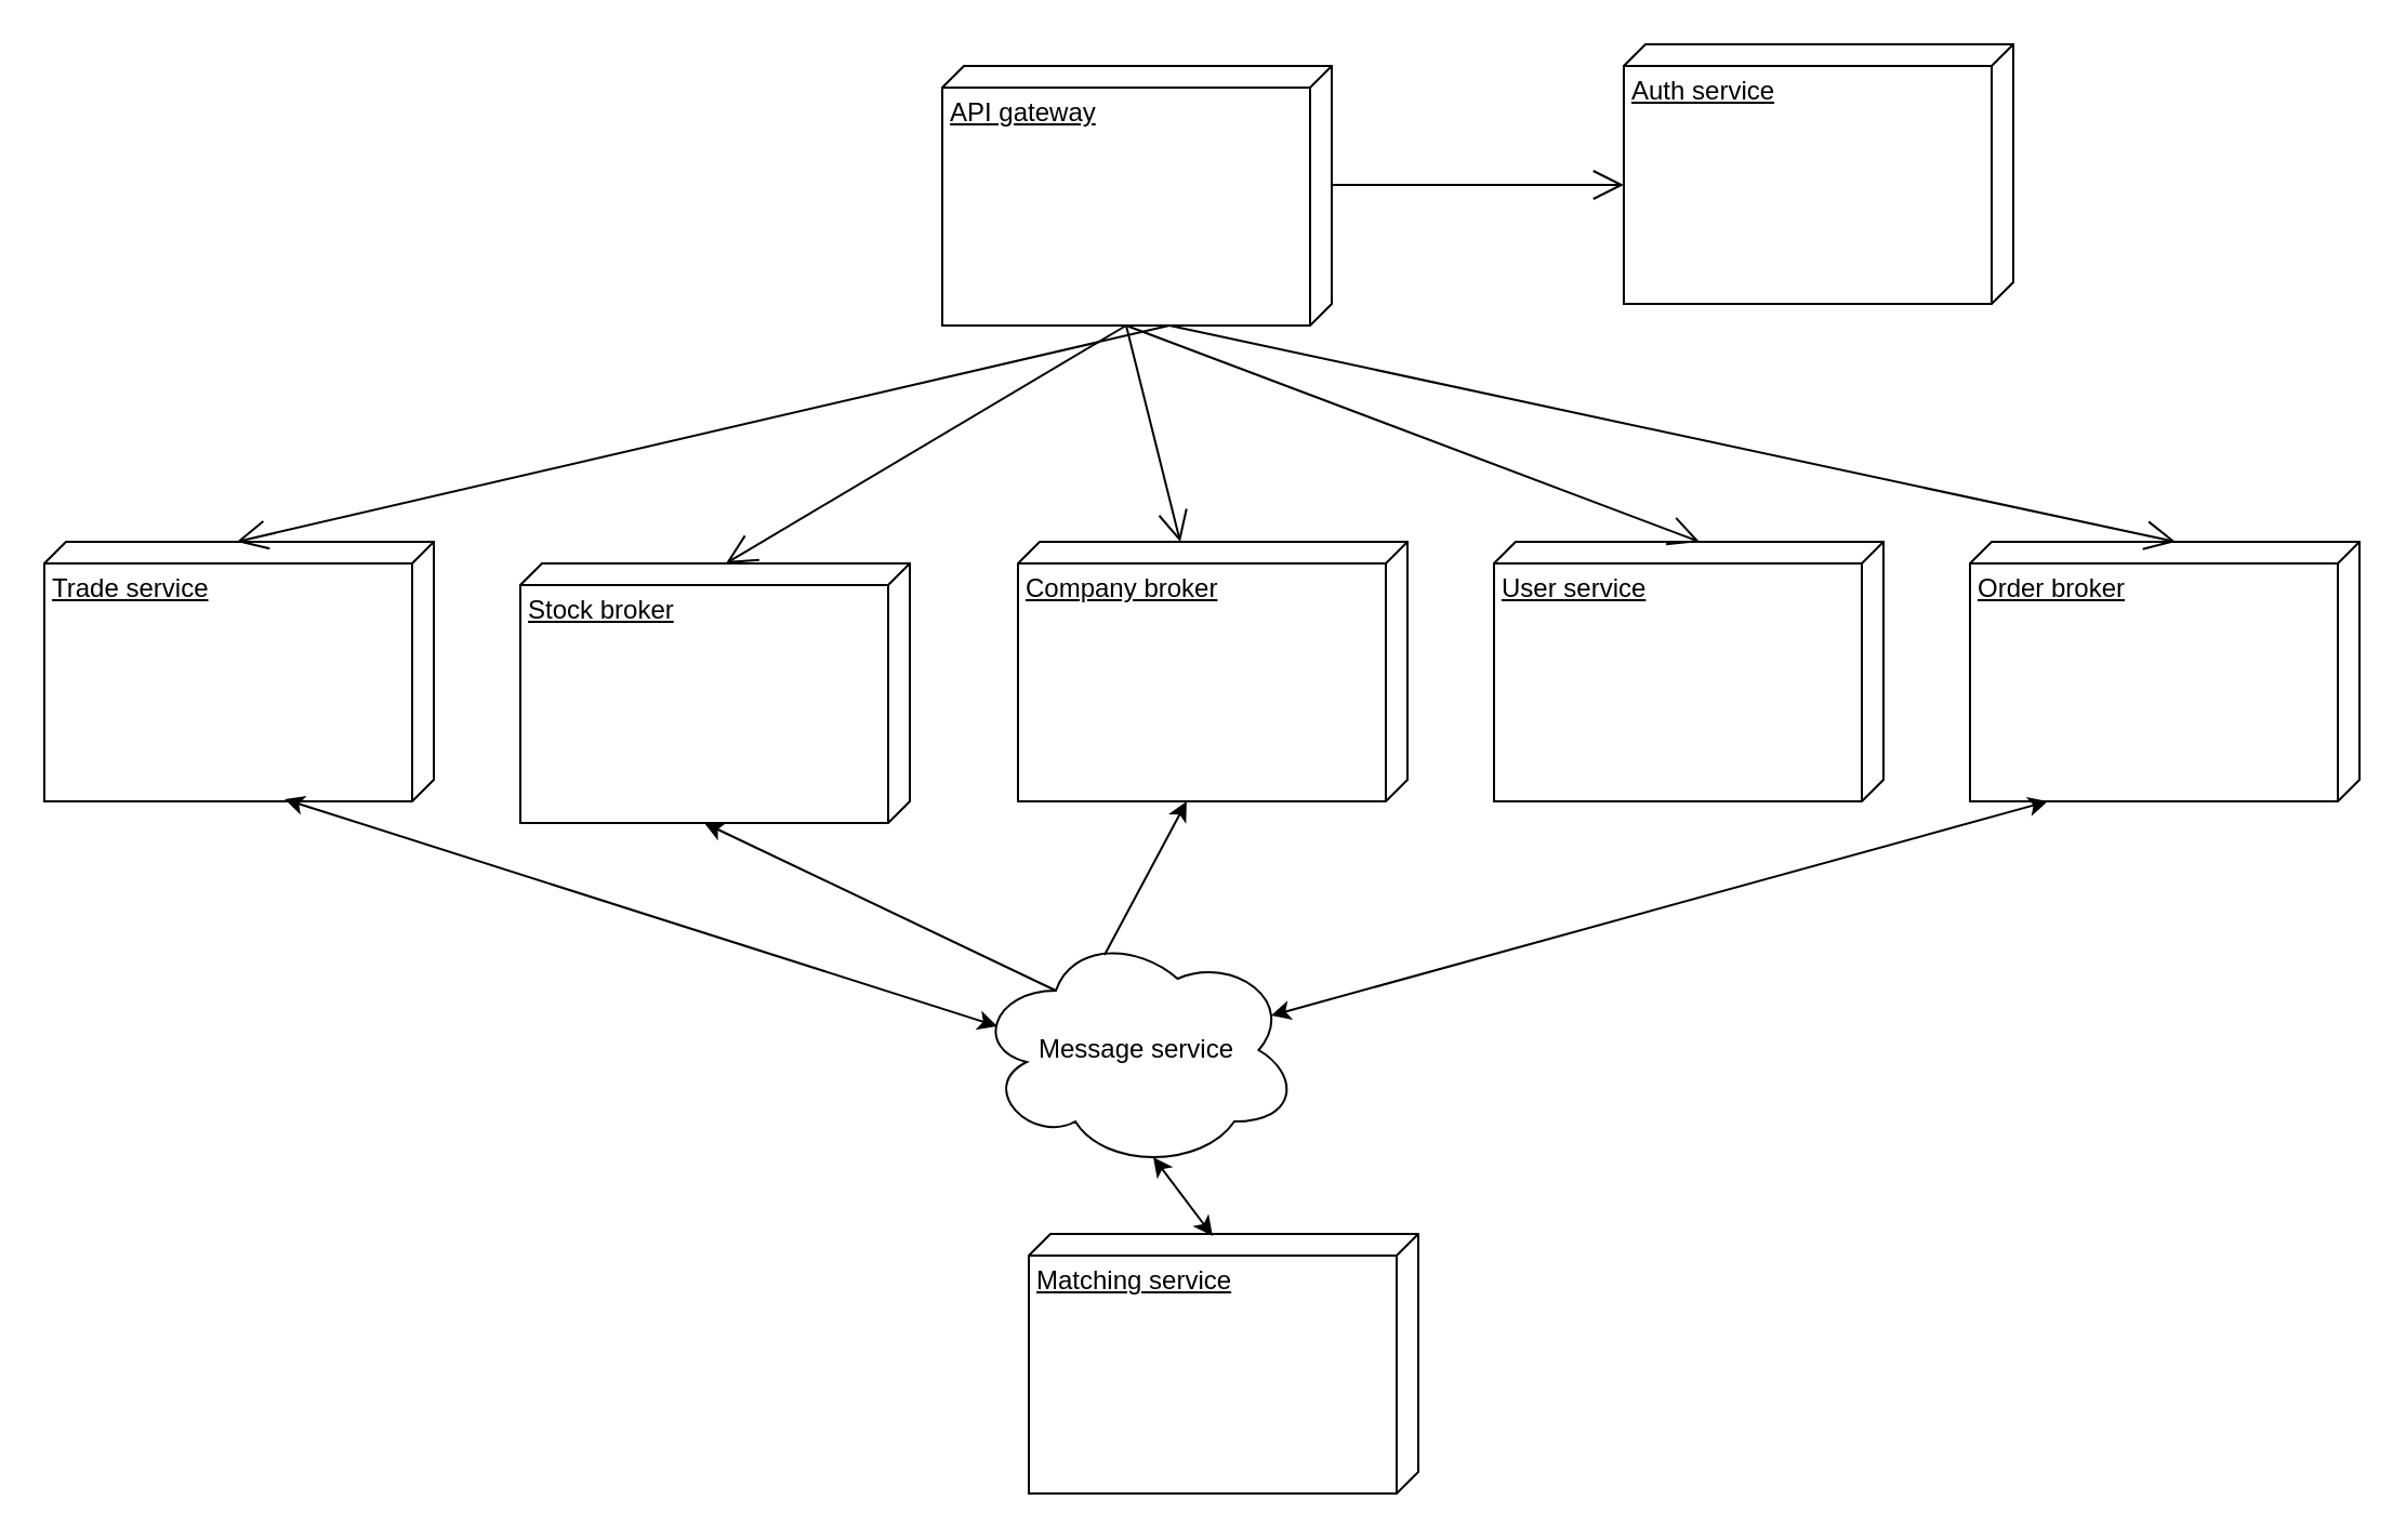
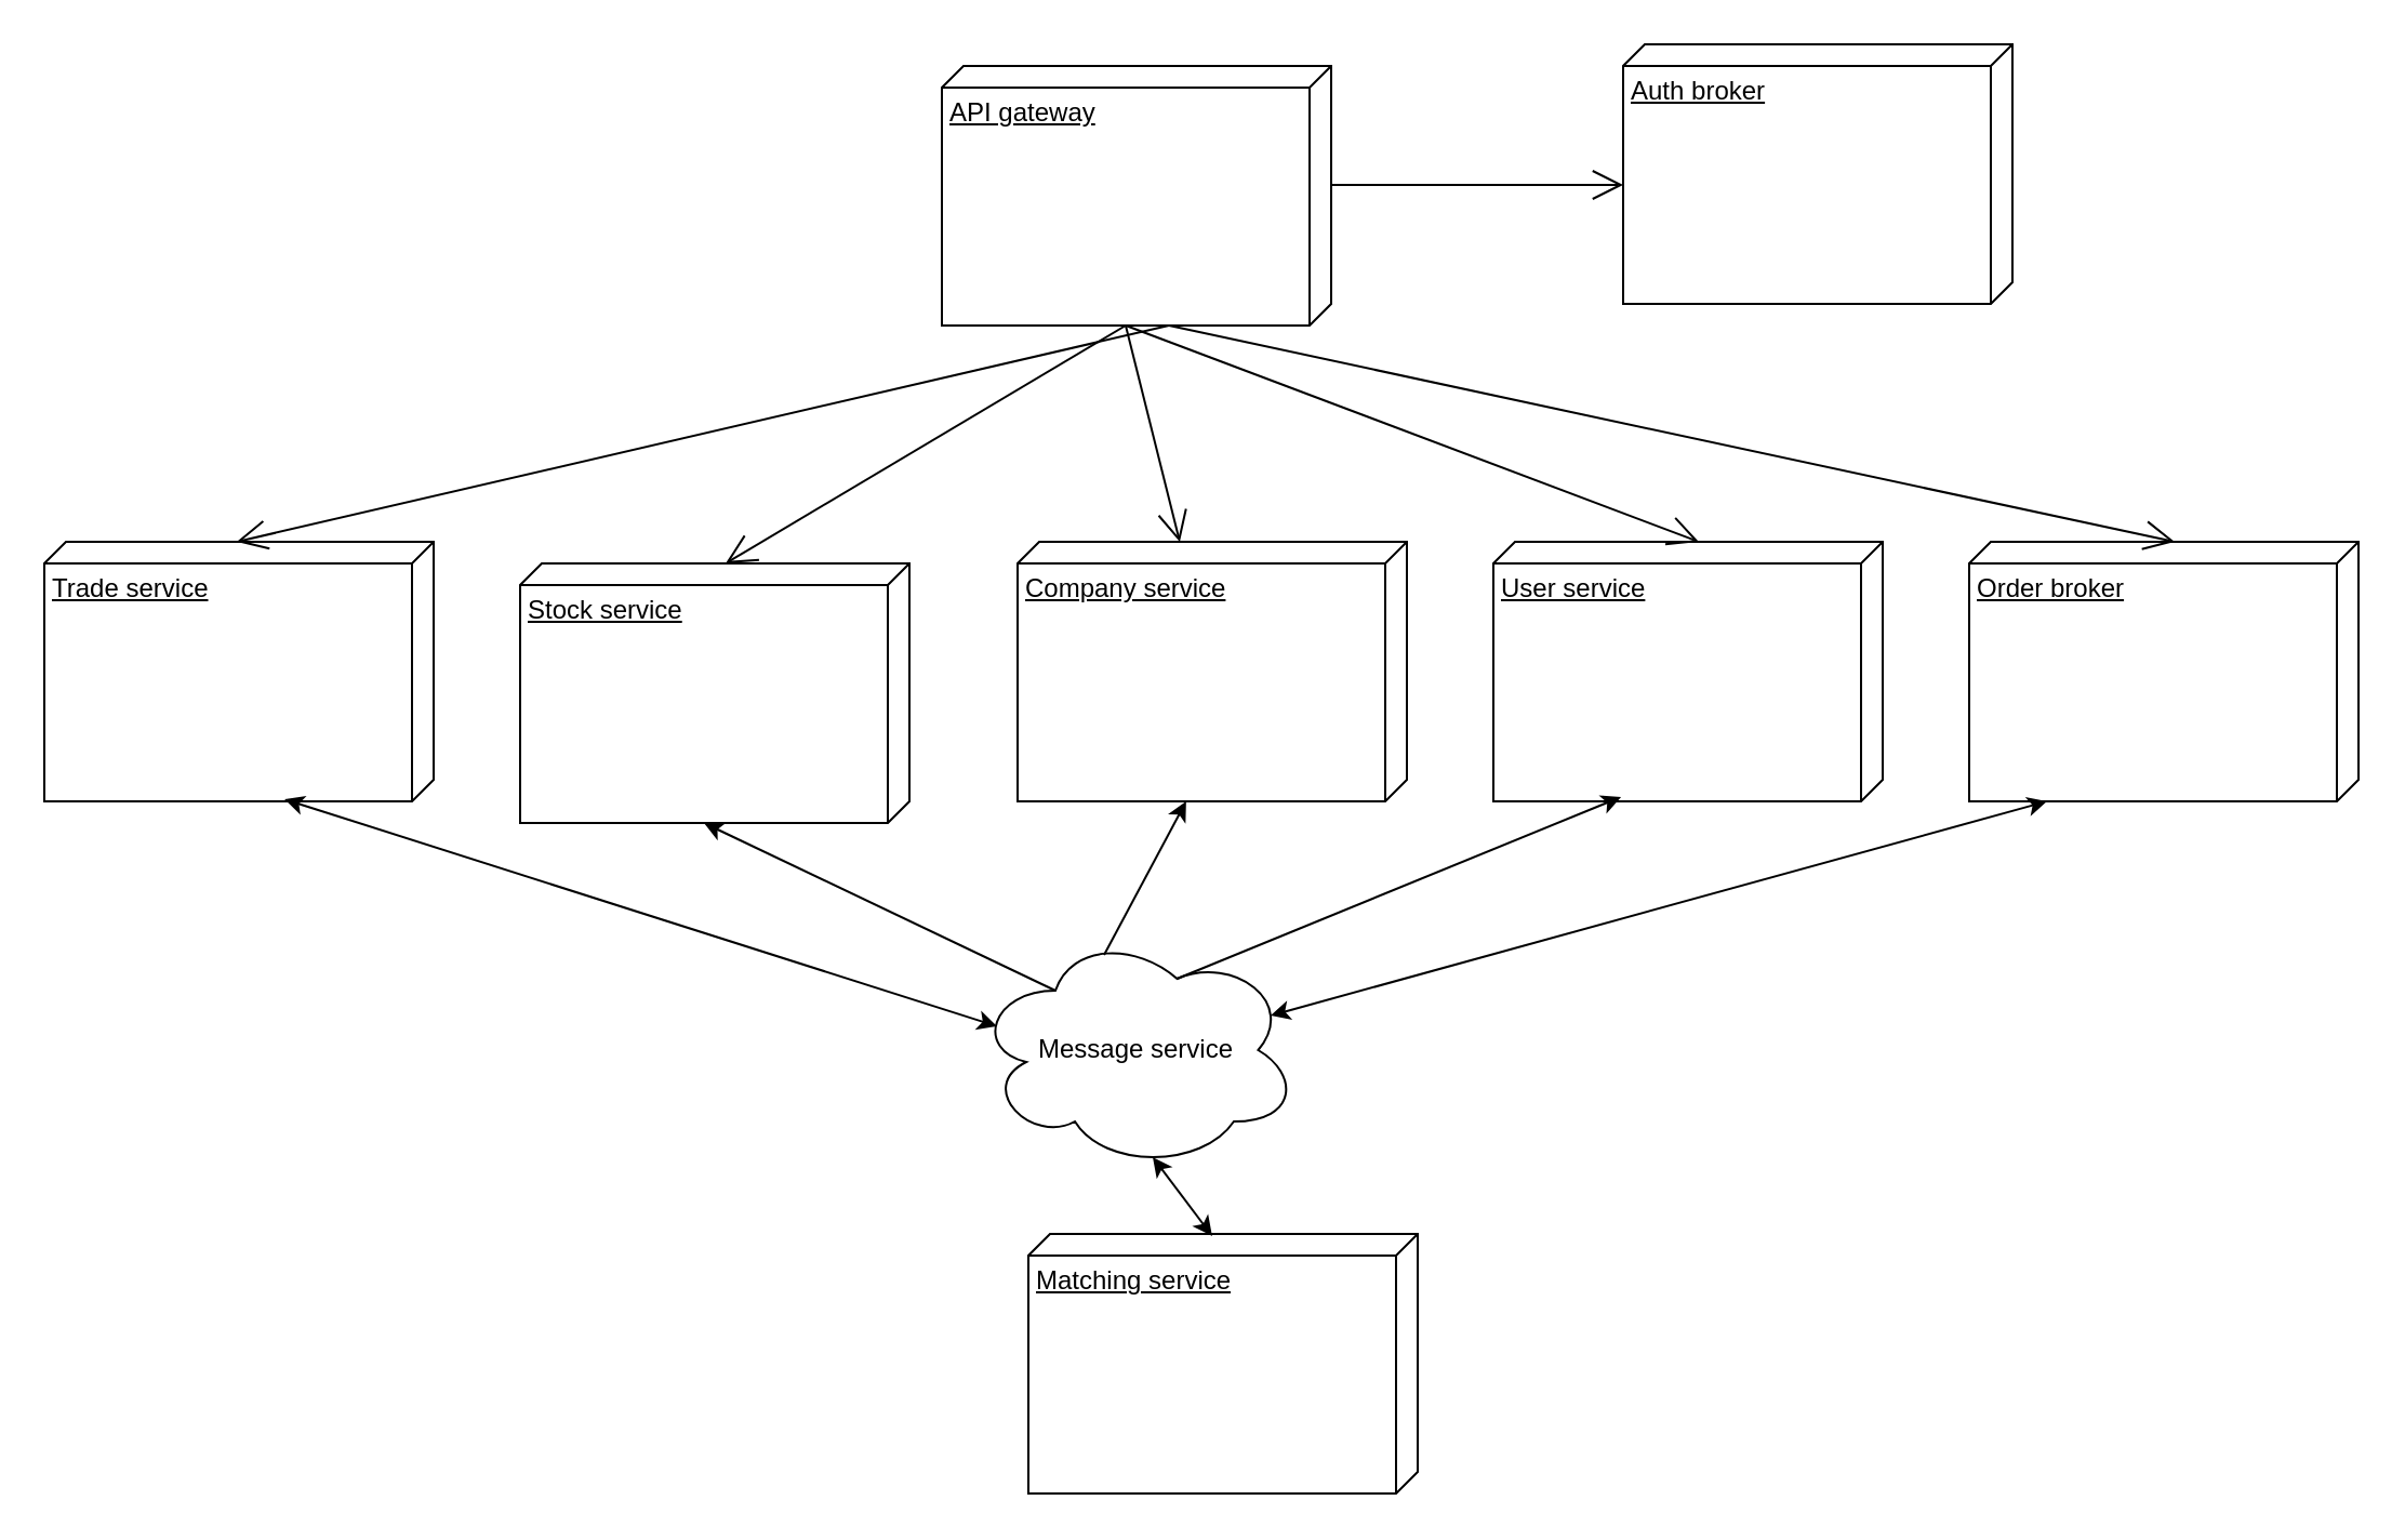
- <mxCell id="3" value="Auth service" style="verticalAlign=top;align=left;spacingTop=8;spacingLeft=2;spacingRight=12;shape=cube;size=10;direction=south;fontStyle=4;html=1;whiteSpace=wrap;" parent="1" vertex="1"><mxGeometry x="750" y="20" width="180" height="120" as="geometry" /></mxCell>
+ <mxCell id="3" value="Auth broker" style="verticalAlign=top;align=left;spacingTop=8;spacingLeft=2;spacingRight=12;shape=cube;size=10;direction=south;fontStyle=4;html=1;whiteSpace=wrap;" parent="1" vertex="1"><mxGeometry x="750" y="20" width="180" height="120" as="geometry" /></mxCell>
- <mxCell id="7" value="Company broker" style="verticalAlign=top;align=left;spacingTop=8;spacingLeft=2;spacingRight=12;shape=cube;size=10;direction=south;fontStyle=4;html=1;whiteSpace=wrap;" parent="1" vertex="1"><mxGeometry x="470" y="250" width="180" height="120" as="geometry" /></mxCell>
+ <mxCell id="7" value="Company service" style="verticalAlign=top;align=left;spacingTop=8;spacingLeft=2;spacingRight=12;shape=cube;size=10;direction=south;fontStyle=4;html=1;whiteSpace=wrap;" parent="1" vertex="1"><mxGeometry x="470" y="250" width="180" height="120" as="geometry" /></mxCell>
- <mxCell id="9" value="Stock broker" style="verticalAlign=top;align=left;spacingTop=8;spacingLeft=2;spacingRight=12;shape=cube;size=10;direction=south;fontStyle=4;html=1;whiteSpace=wrap;" parent="1" vertex="1"><mxGeometry x="240" y="260" width="180" height="120" as="geometry" /></mxCell>
+ <mxCell id="9" value="Stock service" style="verticalAlign=top;align=left;spacingTop=8;spacingLeft=2;spacingRight=12;shape=cube;size=10;direction=south;fontStyle=4;html=1;whiteSpace=wrap;" parent="1" vertex="1"><mxGeometry x="240" y="260" width="180" height="120" as="geometry" /></mxCell>
+ <mxCell id="22" value="" style="endArrow=classic;html=1;rounded=0;entryX=0.983;entryY=0.672;entryDx=0;entryDy=0;entryPerimeter=0;exitX=0.625;exitY=0.2;exitDx=0;exitDy=0;exitPerimeter=0;" parent="1" source="18" target="5" edge="1"><mxGeometry width="50" height="50" relative="1" as="geometry"><mxPoint x="640" y="511" as="sourcePoint" /><mxPoint x="678" y="440" as="targetPoint" /></mxGeometry></mxCell>
